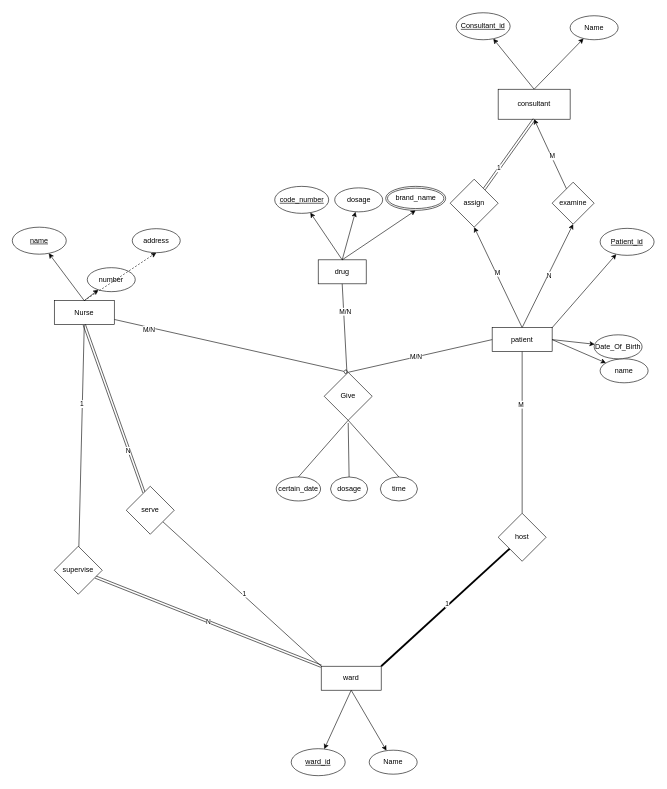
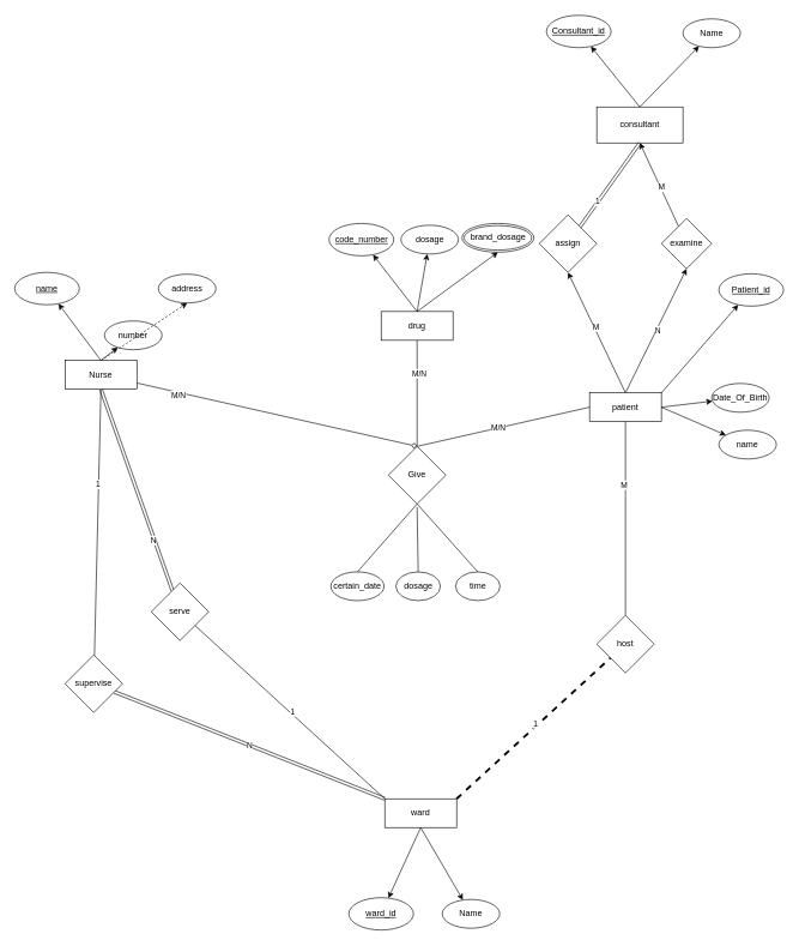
- <mxCell id="55" value="brand_name" style="ellipse;shape=doubleEllipse;margin=3;whiteSpace=wrap;html=1;align=center;" parent="1" vertex="1"><mxGeometry x="642.5" y="310" width="100" height="40" as="geometry" /></mxCell>
+ <mxCell id="55" value="brand_dosage" style="ellipse;shape=doubleEllipse;margin=3;whiteSpace=wrap;html=1;align=center;" parent="1" vertex="1"><mxGeometry x="642.5" y="310" width="100" height="40" as="geometry" /></mxCell>
- <mxCell id="50" value="drug" style="rounded=0;whiteSpace=wrap;html=1;" parent="1" vertex="1"><mxGeometry x="530" y="432.5" width="80" height="40" as="geometry" /></mxCell>
+ <mxCell id="50" value="drug" style="rounded=0;whiteSpace=wrap;html=1;" parent="1" vertex="1"><mxGeometry x="530" y="432.5" width="100" height="40" as="geometry" /></mxCell>
- <mxCell id="20" value="Date_Of_Birth" style="ellipse;whiteSpace=wrap;html=1;" parent="1" vertex="1"><mxGeometry x="990" y="557.5" width="80" height="40" as="geometry" /></mxCell>
+ <mxCell id="20" value="Date_Of_Birth" style="ellipse;whiteSpace=wrap;html=1;" parent="1" vertex="1"><mxGeometry x="990" y="532.5" width="80" height="40" as="geometry" /></mxCell>
- <mxCell id="3" value="" style="rounded=0;orthogonalLoop=1;jettySize=auto;html=1;fontStyle=1;strokeWidth=3;endArrow=none;endFill=0;exitX=1;exitY=0;exitDx=0;exitDy=0;" parent="1" source="7" target="24" edge="1"><mxGeometry relative="1" as="geometry" /></mxCell>
+ <mxCell id="3" value="" style="rounded=0;orthogonalLoop=1;jettySize=auto;html=1;fontStyle=1;strokeWidth=3;endArrow=none;endFill=0;exitX=1;exitY=0;exitDx=0;exitDy=0;dashed=1;" parent="1" source="7" target="24" edge="1"><mxGeometry relative="1" as="geometry" /></mxCell>
